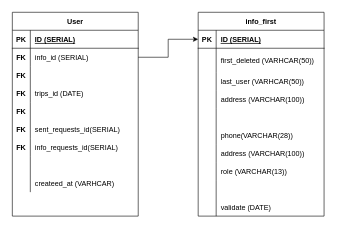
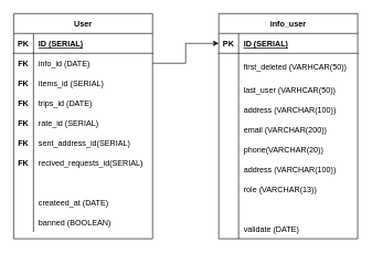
- <mxCell id="32" value="info_first" style="shape=table;startSize=30;container=1;collapsible=1;childLayout=tableLayout;fixedRows=1;rowLines=0;fontStyle=1;align=center;resizeLast=1;" vertex="1" parent="1"><mxGeometry x="330" y="20" width="210" height="340" as="geometry" /></mxCell>
+ <mxCell id="32" value="info_user" style="shape=table;startSize=30;container=1;collapsible=1;childLayout=tableLayout;fixedRows=1;rowLines=0;fontStyle=1;align=center;resizeLast=1;" vertex="1" parent="1"><mxGeometry x="330" y="20" width="210" height="340" as="geometry" /></mxCell>
- <mxCell id="8" value="info_id (SERIAL)" style="shape=partialRectangle;connectable=0;fillColor=none;top=0;left=0;bottom=0;right=0;align=left;spacingLeft=6;overflow=hidden;" vertex="1" parent="6"><mxGeometry x="30" width="180" height="30" as="geometry" /></mxCell>
+ <mxCell id="8" value="info_id (DATE)" style="shape=partialRectangle;connectable=0;fillColor=none;top=0;left=0;bottom=0;right=0;align=left;spacingLeft=6;overflow=hidden;" vertex="1" parent="6"><mxGeometry x="30" width="180" height="30" as="geometry" /></mxCell>
+ <mxCell id="11" value="items_id (SERIAL)" style="shape=partialRectangle;connectable=0;fillColor=none;top=0;left=0;bottom=0;right=0;align=left;spacingLeft=6;overflow=hidden;" vertex="1" parent="9"><mxGeometry x="30" width="180" height="30" as="geometry" /></mxCell>
+ <mxCell id="17" value="rate_id (SERIAL)" style="shape=partialRectangle;connectable=0;fillColor=none;top=0;left=0;bottom=0;right=0;align=left;spacingLeft=6;overflow=hidden;" vertex="1" parent="15"><mxGeometry x="30" width="180" height="30" as="geometry" /></mxCell>
+ <mxCell id="47" value="email (VARCHAR(200))" style="shape=partialRectangle;connectable=0;fillColor=none;top=0;left=0;bottom=0;right=0;align=left;spacingLeft=6;overflow=hidden;" vertex="1" parent="45"><mxGeometry x="30" width="180" height="30" as="geometry" /></mxCell>
- <mxCell id="20" value="sent_requests_id(SERIAL)" style="shape=partialRectangle;connectable=0;fillColor=none;top=0;left=0;bottom=0;right=0;align=left;spacingLeft=6;overflow=hidden;" vertex="1" parent="18"><mxGeometry x="30" width="180" height="30" as="geometry" /></mxCell>
+ <mxCell id="20" value="sent_address_id(SERIAL)" style="shape=partialRectangle;connectable=0;fillColor=none;top=0;left=0;bottom=0;right=0;align=left;spacingLeft=6;overflow=hidden;" vertex="1" parent="18"><mxGeometry x="30" width="180" height="30" as="geometry" /></mxCell>
- <mxCell id="50" value="phone(VARCHAR(28))" style="shape=partialRectangle;connectable=0;fillColor=none;top=0;left=0;bottom=0;right=0;align=left;spacingLeft=6;overflow=hidden;" vertex="1" parent="48"><mxGeometry x="30" width="180" height="30" as="geometry" /></mxCell>
+ <mxCell id="50" value="phone(VARCHAR(20))" style="shape=partialRectangle;connectable=0;fillColor=none;top=0;left=0;bottom=0;right=0;align=left;spacingLeft=6;overflow=hidden;" vertex="1" parent="48"><mxGeometry x="30" width="180" height="30" as="geometry" /></mxCell>
- <mxCell id="23" value="info_requests_id(SERIAL)" style="shape=partialRectangle;connectable=0;fillColor=none;top=0;left=0;bottom=0;right=0;align=left;spacingLeft=6;overflow=hidden;" vertex="1" parent="21"><mxGeometry x="30" width="180" height="30" as="geometry" /></mxCell>
+ <mxCell id="23" value="recived_requests_id(SERIAL)" style="shape=partialRectangle;connectable=0;fillColor=none;top=0;left=0;bottom=0;right=0;align=left;spacingLeft=6;overflow=hidden;" vertex="1" parent="21"><mxGeometry x="30" width="180" height="30" as="geometry" /></mxCell>
- <mxCell id="28" value="createed_at (VARHCAR)" style="shape=partialRectangle;connectable=0;fillColor=none;top=0;left=0;bottom=0;right=0;align=left;spacingLeft=6;overflow=hidden;" vertex="1" parent="26"><mxGeometry x="30" width="180" height="30" as="geometry" /></mxCell>
+ <mxCell id="28" value="createed_at (DATE)" style="shape=partialRectangle;connectable=0;fillColor=none;top=0;left=0;bottom=0;right=0;align=left;spacingLeft=6;overflow=hidden;" vertex="1" parent="26"><mxGeometry x="30" width="180" height="30" as="geometry" /></mxCell>
+ <mxCell id="31" value="banned (BOOLEAN)" style="shape=partialRectangle;connectable=0;fillColor=none;top=0;left=0;bottom=0;right=0;align=left;spacingLeft=6;overflow=hidden;" vertex="1" parent="29"><mxGeometry x="30" width="180" height="30" as="geometry" /></mxCell>
